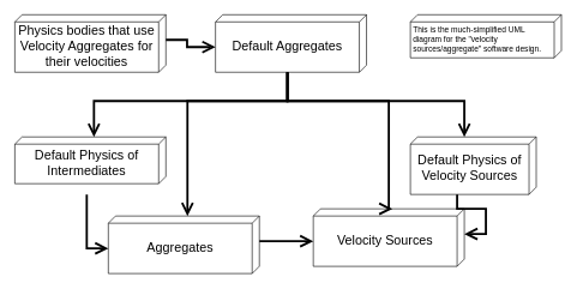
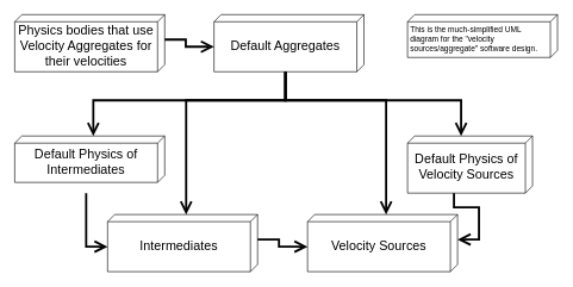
- <mxCell id="3" value="&lt;font style=&quot;font-size: 18px;&quot;&gt;Velocity Sources&lt;/font&gt;" style="verticalAlign=middle;align=center;spacingTop=8;spacingLeft=2;spacingRight=12;shape=cube;size=10;direction=south;fontStyle=0;html=1;whiteSpace=wrap;fontFamily=Helvetica;fontSize=12;fontColor=default;" vertex="1" parent="1"><mxGeometry x="435" y="290" width="210" height="80" as="geometry" /></mxCell>
+ <mxCell id="3" value="&lt;font style=&quot;font-size: 18px;&quot;&gt;Velocity Sources&lt;/font&gt;" style="verticalAlign=middle;align=center;spacingTop=8;spacingLeft=2;spacingRight=12;shape=cube;size=10;direction=south;fontStyle=0;html=1;whiteSpace=wrap;fontFamily=Helvetica;fontSize=12;fontColor=default;" vertex="1" parent="1"><mxGeometry x="430" y="300" width="210" height="80" as="geometry" /></mxCell>
- <mxCell id="2" value="&lt;font style=&quot;font-size: 18px;&quot;&gt;Aggregates&lt;/font&gt;" style="verticalAlign=middle;align=center;spacingTop=8;spacingLeft=2;spacingRight=12;shape=cube;size=10;direction=south;fontStyle=0;html=1;whiteSpace=wrap;fontFamily=Helvetica;fontSize=12;fontColor=default;" vertex="1" parent="1"><mxGeometry x="150" y="300" width="210" height="80" as="geometry" /></mxCell>
+ <mxCell id="2" value="&lt;font style=&quot;font-size: 18px;&quot;&gt;Intermediates&lt;/font&gt;" style="verticalAlign=middle;align=center;spacingTop=8;spacingLeft=2;spacingRight=12;shape=cube;size=10;direction=south;fontStyle=0;html=1;whiteSpace=wrap;fontFamily=Helvetica;fontSize=12;fontColor=default;" vertex="1" parent="1"><mxGeometry x="150" y="300" width="210" height="80" as="geometry" /></mxCell>
